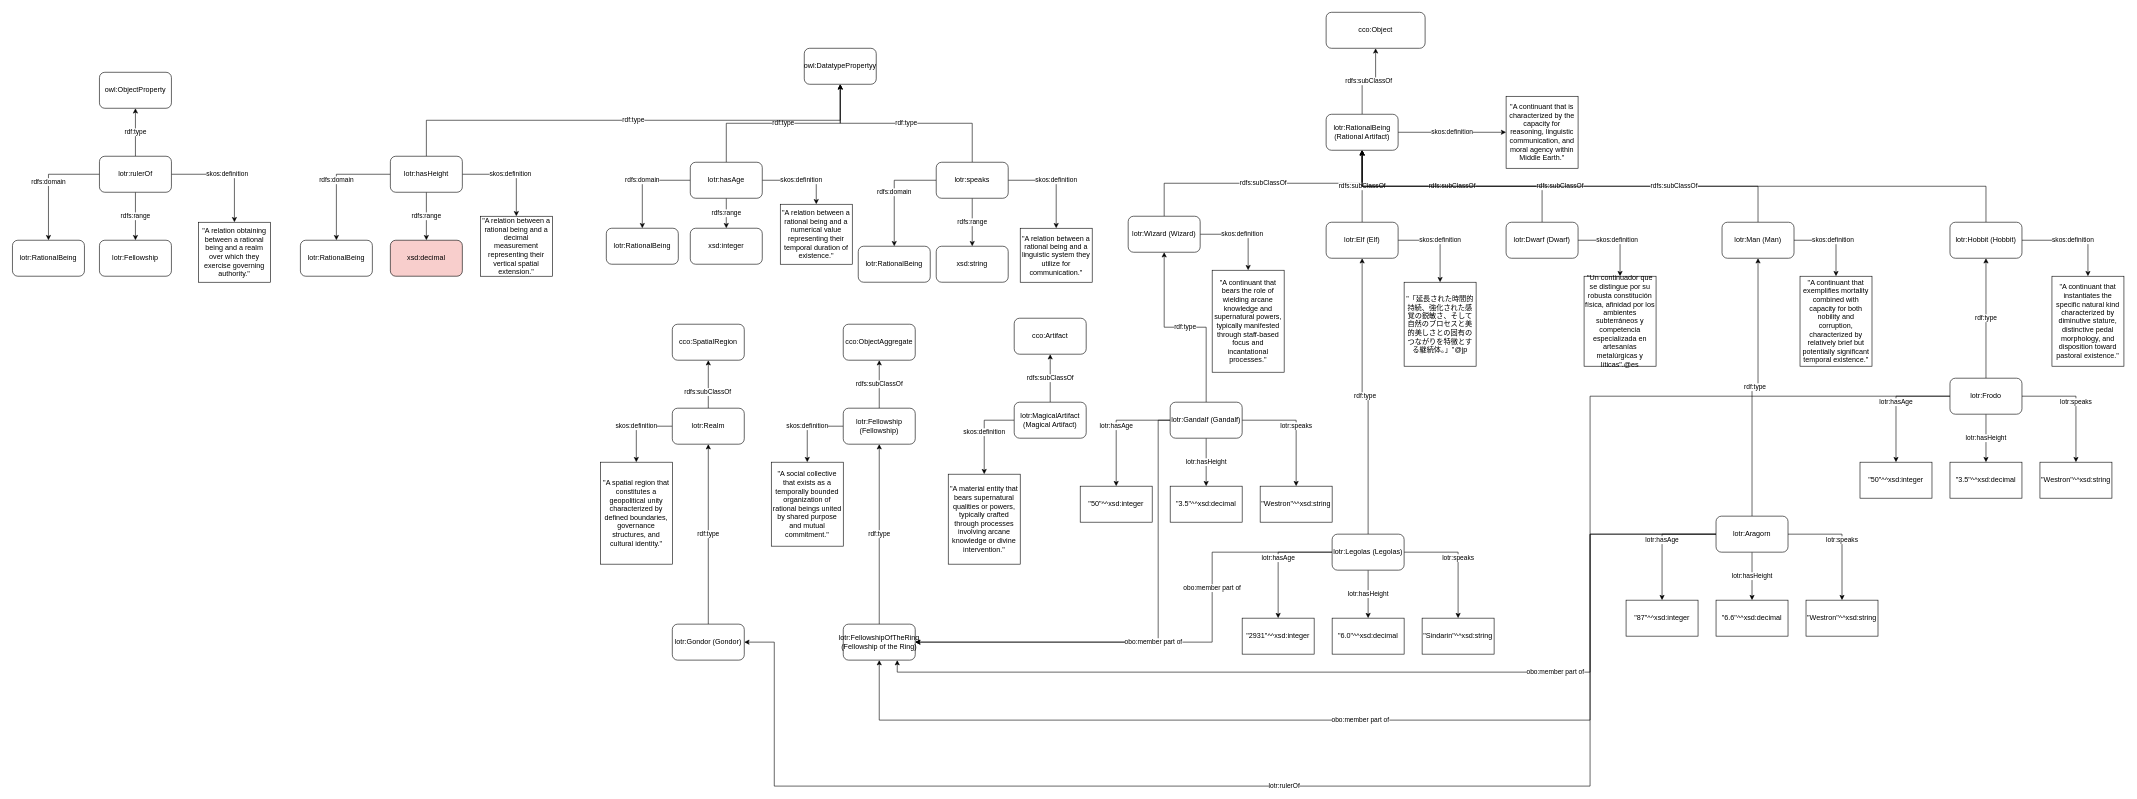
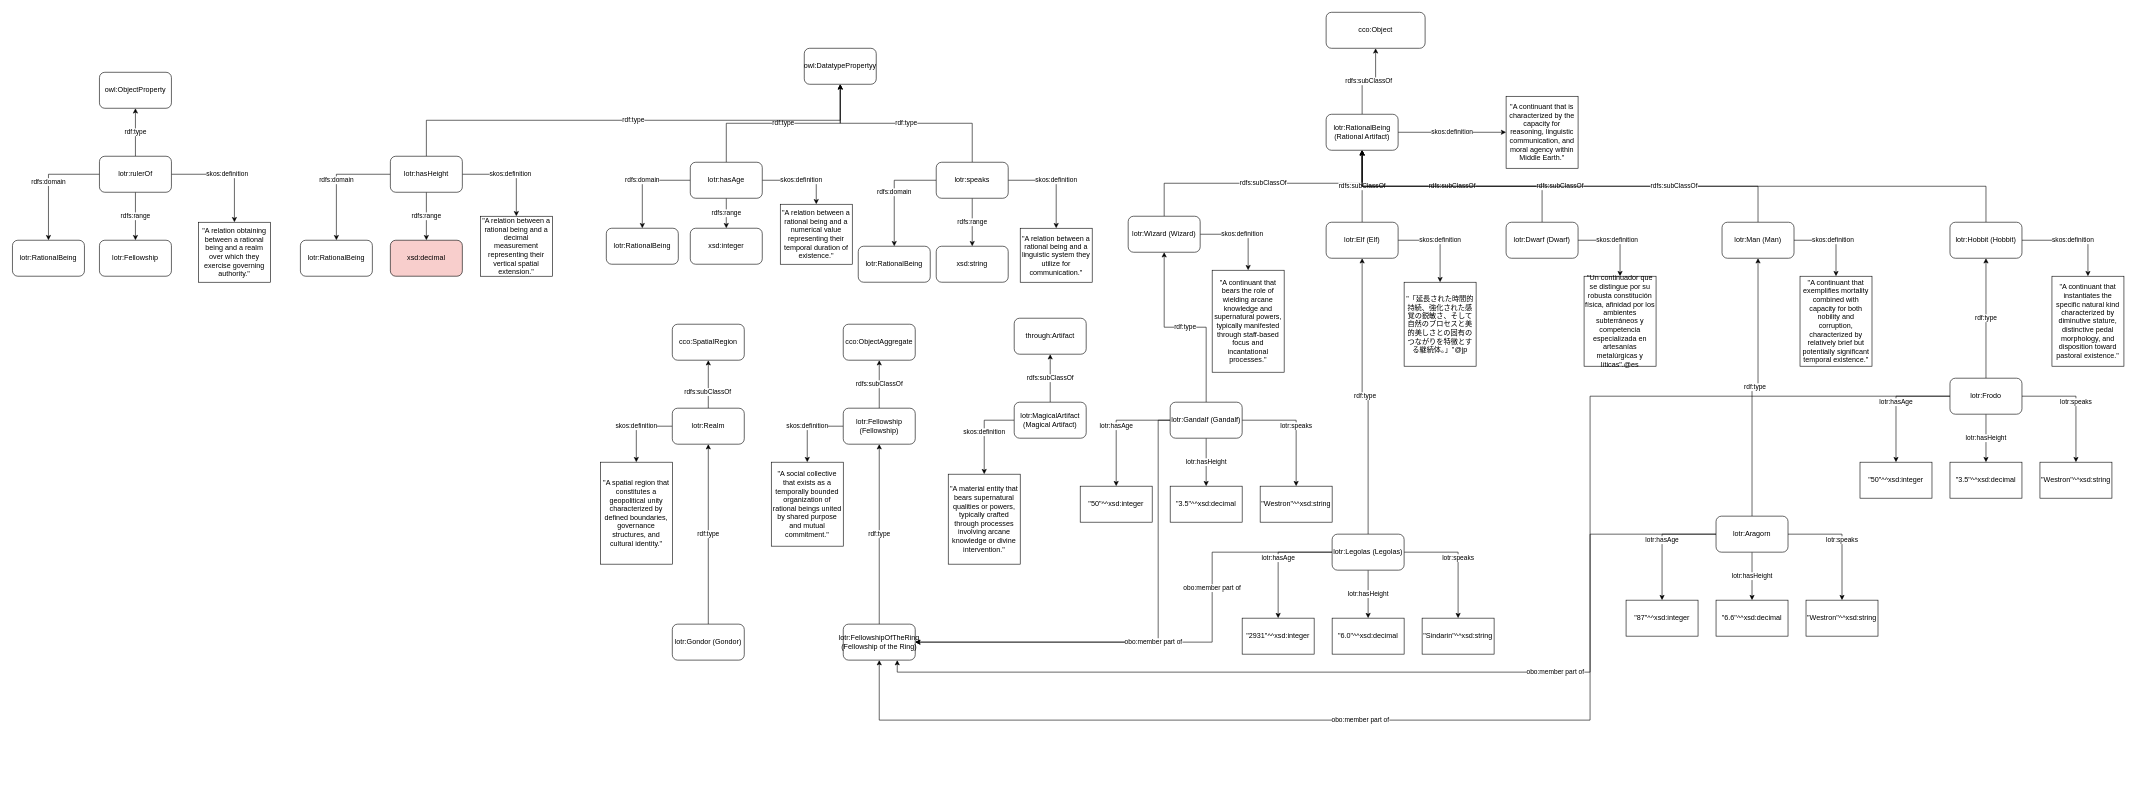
- <mxCell id="45" value="cco:Artifact" style="rounded=1;whiteSpace=wrap;html=1;" parent="1" vertex="1"><mxGeometry x="1690" y="530" width="120" height="60" as="geometry" /></mxCell>
+ <mxCell id="45" value="through:Artifact" style="rounded=1;whiteSpace=wrap;html=1;" parent="1" vertex="1"><mxGeometry x="1690" y="530" width="120" height="60" as="geometry" /></mxCell>
- <mxCell id="93" value="lotr:rulerOf" style="edgeStyle=orthogonalEdgeStyle;rounded=0;orthogonalLoop=1;jettySize=auto;html=1;exitX=0;exitY=0.5;exitDx=0;exitDy=0;entryX=1;entryY=0.5;entryDx=0;entryDy=0;" parent="1" source="95" target="117" edge="1"><mxGeometry relative="1" as="geometry"><mxPoint x="1350" y="1250" as="targetPoint" /><Array as="points"><mxPoint x="2650" y="890" /><mxPoint x="2650" y="1310" /><mxPoint x="1290" y="1310" /><mxPoint x="1290" y="1070" /></Array></mxGeometry></mxCell>
